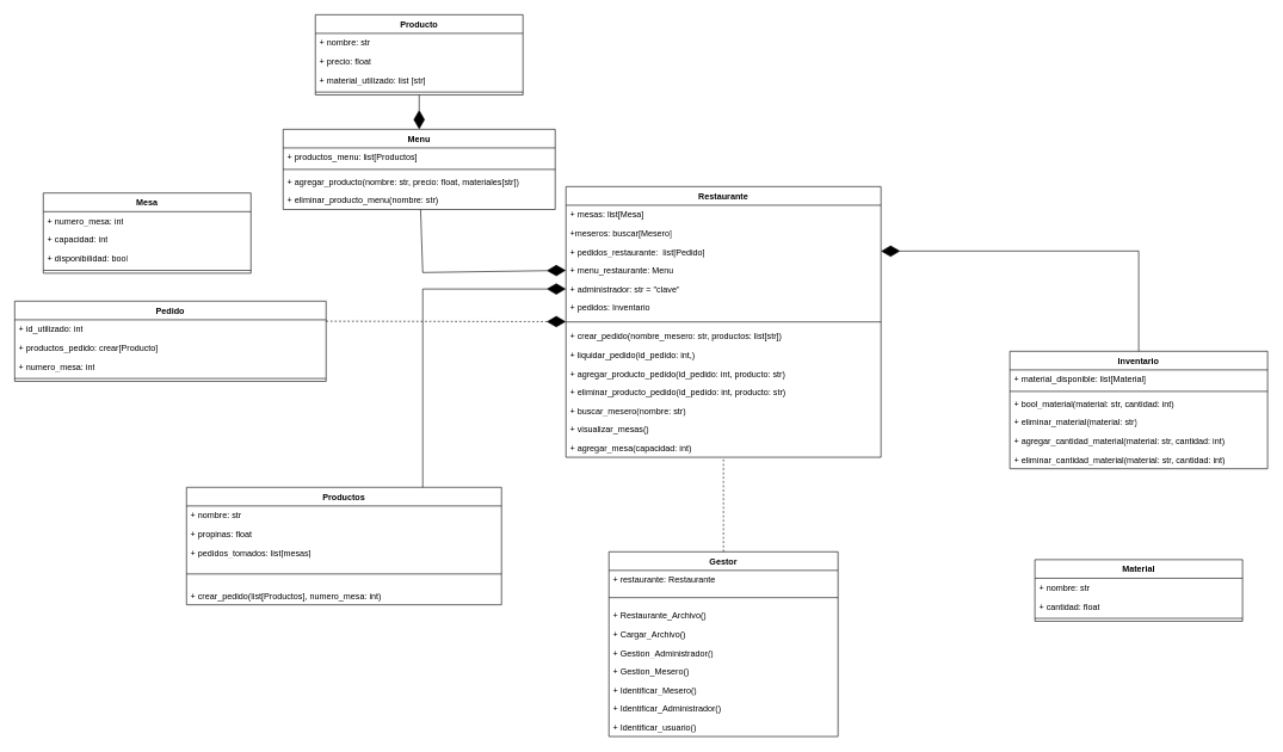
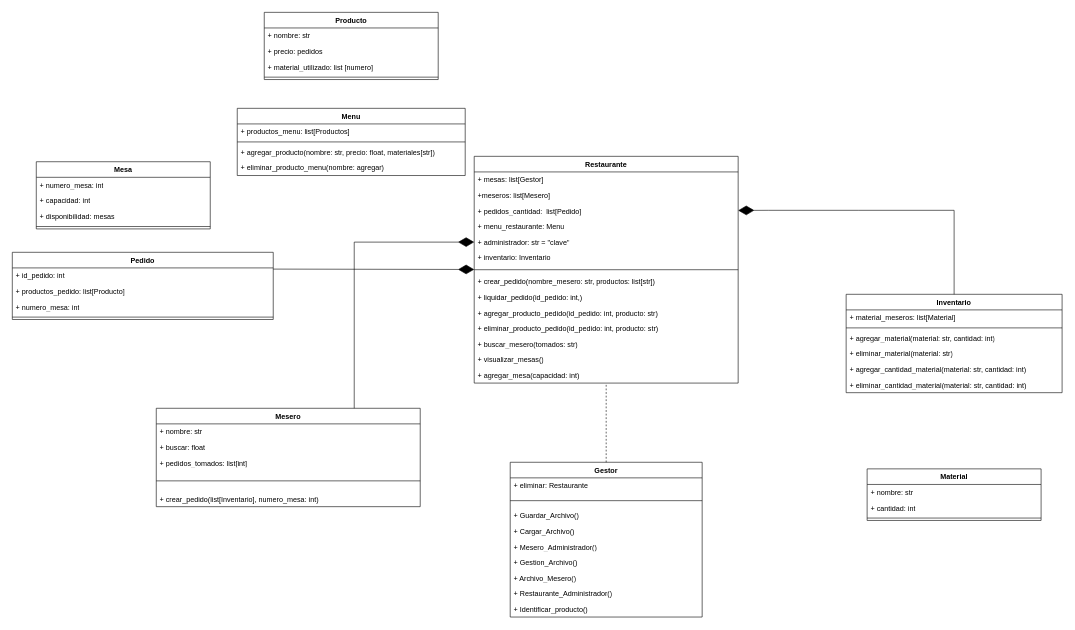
- <mxCell id="45" value="+ precio: float" style="text;strokeColor=none;fillColor=none;align=left;verticalAlign=top;spacingLeft=4;spacingRight=4;overflow=hidden;rotatable=0;points=[[0,0.5],[1,0.5]];portConstraint=eastwest;whiteSpace=wrap;html=1;" parent="43" vertex="1"><mxGeometry y="52" width="290" height="26" as="geometry" /></mxCell>
+ <mxCell id="45" value="+ precio: pedidos" style="text;strokeColor=none;fillColor=none;align=left;verticalAlign=top;spacingLeft=4;spacingRight=4;overflow=hidden;rotatable=0;points=[[0,0.5],[1,0.5]];portConstraint=eastwest;whiteSpace=wrap;html=1;" parent="43" vertex="1"><mxGeometry y="52" width="290" height="26" as="geometry" /></mxCell>
- <mxCell id="46" value="+ material_utilizado: list [str]" style="text;strokeColor=none;fillColor=none;align=left;verticalAlign=top;spacingLeft=4;spacingRight=4;overflow=hidden;rotatable=0;points=[[0,0.5],[1,0.5]];portConstraint=eastwest;whiteSpace=wrap;html=1;" parent="43" vertex="1"><mxGeometry y="78" width="290" height="26" as="geometry" /></mxCell>
+ <mxCell id="46" value="+ material_utilizado: list [numero]" style="text;strokeColor=none;fillColor=none;align=left;verticalAlign=top;spacingLeft=4;spacingRight=4;overflow=hidden;rotatable=0;points=[[0,0.5],[1,0.5]];portConstraint=eastwest;whiteSpace=wrap;html=1;" parent="43" vertex="1"><mxGeometry y="78" width="290" height="26" as="geometry" /></mxCell>
- <mxCell id="53" value="" style="endArrow=diamondThin;endFill=1;endSize=24;html=1;rounded=0;entryX=0.5;entryY=0;entryDx=0;entryDy=0;" parent="1" source="43" target="33" edge="1"><mxGeometry width="160" relative="1" as="geometry"><mxPoint x="560" y="370" as="sourcePoint" /><mxPoint x="720" y="370" as="targetPoint" /></mxGeometry></mxCell>
- <mxCell id="37" value="+&amp;nbsp;&lt;span style=&quot;text-align: center;&quot;&gt;eliminar_producto_menu(nombre: str)&lt;/span&gt;" style="text;strokeColor=none;fillColor=none;align=left;verticalAlign=top;spacingLeft=4;spacingRight=4;overflow=hidden;rotatable=0;points=[[0,0.5],[1,0.5]];portConstraint=eastwest;whiteSpace=wrap;html=1;" parent="33" vertex="1"><mxGeometry y="86" width="380" height="26" as="geometry" /></mxCell>
+ <mxCell id="37" value="+&amp;nbsp;&lt;span style=&quot;text-align: center;&quot;&gt;eliminar_producto_menu(nombre: agregar)&lt;/span&gt;" style="text;strokeColor=none;fillColor=none;align=left;verticalAlign=top;spacingLeft=4;spacingRight=4;overflow=hidden;rotatable=0;points=[[0,0.5],[1,0.5]];portConstraint=eastwest;whiteSpace=wrap;html=1;" parent="33" vertex="1"><mxGeometry y="86" width="380" height="26" as="geometry" /></mxCell>
- <mxCell id="19" value="+ mesas: list[Mesa]" style="text;strokeColor=none;fillColor=none;align=left;verticalAlign=top;spacingLeft=4;spacingRight=4;overflow=hidden;rotatable=0;points=[[0,0.5],[1,0.5]];portConstraint=eastwest;whiteSpace=wrap;html=1;" parent="18" vertex="1"><mxGeometry y="26" width="440" height="26" as="geometry" /></mxCell>
+ <mxCell id="19" value="+ mesas: list[Gestor]" style="text;strokeColor=none;fillColor=none;align=left;verticalAlign=top;spacingLeft=4;spacingRight=4;overflow=hidden;rotatable=0;points=[[0,0.5],[1,0.5]];portConstraint=eastwest;whiteSpace=wrap;html=1;" parent="18" vertex="1"><mxGeometry y="26" width="440" height="26" as="geometry" /></mxCell>
- <mxCell id="20" value="+meseros: buscar[Mesero]" style="text;strokeColor=none;fillColor=none;align=left;verticalAlign=top;spacingLeft=4;spacingRight=4;overflow=hidden;rotatable=0;points=[[0,0.5],[1,0.5]];portConstraint=eastwest;whiteSpace=wrap;html=1;" parent="18" vertex="1"><mxGeometry y="52" width="440" height="26" as="geometry" /></mxCell>
+ <mxCell id="20" value="+meseros: list[Mesero]" style="text;strokeColor=none;fillColor=none;align=left;verticalAlign=top;spacingLeft=4;spacingRight=4;overflow=hidden;rotatable=0;points=[[0,0.5],[1,0.5]];portConstraint=eastwest;whiteSpace=wrap;html=1;" parent="18" vertex="1"><mxGeometry y="52" width="440" height="26" as="geometry" /></mxCell>
- <mxCell id="21" value="+ pedidos_restaurante:&amp;nbsp; list[Pedido]" style="text;strokeColor=none;fillColor=none;align=left;verticalAlign=top;spacingLeft=4;spacingRight=4;overflow=hidden;rotatable=0;points=[[0,0.5],[1,0.5]];portConstraint=eastwest;whiteSpace=wrap;html=1;" parent="18" vertex="1"><mxGeometry y="78" width="440" height="26" as="geometry" /></mxCell>
+ <mxCell id="21" value="+ pedidos_cantidad:&amp;nbsp; list[Pedido]" style="text;strokeColor=none;fillColor=none;align=left;verticalAlign=top;spacingLeft=4;spacingRight=4;overflow=hidden;rotatable=0;points=[[0,0.5],[1,0.5]];portConstraint=eastwest;whiteSpace=wrap;html=1;" parent="18" vertex="1"><mxGeometry y="78" width="440" height="26" as="geometry" /></mxCell>
- <mxCell id="41" value="+ disponibilidad: bool" style="text;strokeColor=none;fillColor=none;align=left;verticalAlign=top;spacingLeft=4;spacingRight=4;overflow=hidden;rotatable=0;points=[[0,0.5],[1,0.5]];portConstraint=eastwest;whiteSpace=wrap;html=1;" vertex="1" parent="38"><mxGeometry y="78" width="290" height="26" as="geometry" /></mxCell>
+ <mxCell id="41" value="+ disponibilidad: mesas" style="text;strokeColor=none;fillColor=none;align=left;verticalAlign=top;spacingLeft=4;spacingRight=4;overflow=hidden;rotatable=0;points=[[0,0.5],[1,0.5]];portConstraint=eastwest;whiteSpace=wrap;html=1;" vertex="1" parent="38"><mxGeometry y="78" width="290" height="26" as="geometry" /></mxCell>
- <mxCell id="54" value="" style="endArrow=diamondThin;endFill=1;endSize=24;html=1;rounded=0;entryX=0;entryY=0.5;entryDx=0;entryDy=0;" parent="1" target="22" edge="1" source="33"><mxGeometry width="160" relative="1" as="geometry"><mxPoint x="640" y="340" as="sourcePoint" /><mxPoint x="950" y="250" as="targetPoint" /><Array as="points"><mxPoint x="590" y="380" /></Array></mxGeometry></mxCell>
- <mxCell id="24" value="+ pedidos: Inventario&lt;div&gt;&lt;br&gt;&lt;/div&gt;" style="text;strokeColor=none;fillColor=none;align=left;verticalAlign=top;spacingLeft=4;spacingRight=4;overflow=hidden;rotatable=0;points=[[0,0.5],[1,0.5]];portConstraint=eastwest;whiteSpace=wrap;html=1;" parent="18" vertex="1"><mxGeometry y="156" width="440" height="26" as="geometry" /></mxCell>
+ <mxCell id="24" value="+ inventario: Inventario&lt;div&gt;&lt;br&gt;&lt;/div&gt;" style="text;strokeColor=none;fillColor=none;align=left;verticalAlign=top;spacingLeft=4;spacingRight=4;overflow=hidden;rotatable=0;points=[[0,0.5],[1,0.5]];portConstraint=eastwest;whiteSpace=wrap;html=1;" parent="18" vertex="1"><mxGeometry y="156" width="440" height="26" as="geometry" /></mxCell>
- <mxCell id="68" value="" style="endArrow=diamondThin;endFill=1;endSize=24;html=1;rounded=0;exitX=1;exitY=0.25;exitDx=0;exitDy=0;dashed=1;" parent="1" source="48" edge="1" target="18"><mxGeometry width="160" relative="1" as="geometry"><mxPoint x="430.005" y="450" as="sourcePoint" /><mxPoint x="768.05" y="451.672" as="targetPoint" /><Array as="points" /></mxGeometry></mxCell>
+ <mxCell id="68" value="" style="endArrow=diamondThin;endFill=1;endSize=24;html=1;rounded=0;exitX=1;exitY=0.25;exitDx=0;exitDy=0;" parent="1" source="48" edge="1" target="18"><mxGeometry width="160" relative="1" as="geometry"><mxPoint x="430.005" y="450" as="sourcePoint" /><mxPoint x="768.05" y="451.672" as="targetPoint" /><Array as="points" /></mxGeometry></mxCell>
- <mxCell id="49" value="+ id_utilizado: int" style="text;strokeColor=none;fillColor=none;align=left;verticalAlign=top;spacingLeft=4;spacingRight=4;overflow=hidden;rotatable=0;points=[[0,0.5],[1,0.5]];portConstraint=eastwest;whiteSpace=wrap;html=1;" parent="48" vertex="1"><mxGeometry y="26" width="435" height="26" as="geometry" /></mxCell>
+ <mxCell id="49" value="+ id_pedido: int" style="text;strokeColor=none;fillColor=none;align=left;verticalAlign=top;spacingLeft=4;spacingRight=4;overflow=hidden;rotatable=0;points=[[0,0.5],[1,0.5]];portConstraint=eastwest;whiteSpace=wrap;html=1;" parent="48" vertex="1"><mxGeometry y="26" width="435" height="26" as="geometry" /></mxCell>
- <mxCell id="50" value="+ productos_pedido: crear[Producto]" style="text;strokeColor=none;fillColor=none;align=left;verticalAlign=top;spacingLeft=4;spacingRight=4;overflow=hidden;rotatable=0;points=[[0,0.5],[1,0.5]];portConstraint=eastwest;whiteSpace=wrap;html=1;" parent="48" vertex="1"><mxGeometry y="52" width="435" height="26" as="geometry" /></mxCell>
+ <mxCell id="50" value="+ productos_pedido: list[Producto]" style="text;strokeColor=none;fillColor=none;align=left;verticalAlign=top;spacingLeft=4;spacingRight=4;overflow=hidden;rotatable=0;points=[[0,0.5],[1,0.5]];portConstraint=eastwest;whiteSpace=wrap;html=1;" parent="48" vertex="1"><mxGeometry y="52" width="435" height="26" as="geometry" /></mxCell>
- <mxCell id="57" value="+ material_disponible: list[Material]" style="text;strokeColor=none;fillColor=none;align=left;verticalAlign=top;spacingLeft=4;spacingRight=4;overflow=hidden;rotatable=0;points=[[0,0.5],[1,0.5]];portConstraint=eastwest;whiteSpace=wrap;html=1;" parent="56" vertex="1"><mxGeometry y="26" width="360" height="26" as="geometry" /></mxCell>
+ <mxCell id="57" value="+ material_meseros: list[Material]" style="text;strokeColor=none;fillColor=none;align=left;verticalAlign=top;spacingLeft=4;spacingRight=4;overflow=hidden;rotatable=0;points=[[0,0.5],[1,0.5]];portConstraint=eastwest;whiteSpace=wrap;html=1;" parent="56" vertex="1"><mxGeometry y="26" width="360" height="26" as="geometry" /></mxCell>
- <mxCell id="59" value="+ bool_material&lt;span style=&quot;text-align: center;&quot;&gt;(material: str, cantidad: int&lt;/span&gt;&lt;span style=&quot;text-align: center;&quot;&gt;)&lt;/span&gt;" style="text;strokeColor=none;fillColor=none;align=left;verticalAlign=top;spacingLeft=4;spacingRight=4;overflow=hidden;rotatable=0;points=[[0,0.5],[1,0.5]];portConstraint=eastwest;whiteSpace=wrap;html=1;" parent="56" vertex="1"><mxGeometry y="60" width="360" height="26" as="geometry" /></mxCell>
+ <mxCell id="59" value="+ agregar_material&lt;span style=&quot;text-align: center;&quot;&gt;(material: str, cantidad: int&lt;/span&gt;&lt;span style=&quot;text-align: center;&quot;&gt;)&lt;/span&gt;" style="text;strokeColor=none;fillColor=none;align=left;verticalAlign=top;spacingLeft=4;spacingRight=4;overflow=hidden;rotatable=0;points=[[0,0.5],[1,0.5]];portConstraint=eastwest;whiteSpace=wrap;html=1;" parent="56" vertex="1"><mxGeometry y="60" width="360" height="26" as="geometry" /></mxCell>
- <mxCell id="30" value="+&amp;nbsp;&lt;span style=&quot;text-align: center;&quot;&gt;buscar_mesero(nombre: str&lt;/span&gt;&lt;span style=&quot;text-align: center;&quot;&gt;)&lt;/span&gt;" style="text;strokeColor=none;fillColor=none;align=left;verticalAlign=top;spacingLeft=4;spacingRight=4;overflow=hidden;rotatable=0;points=[[0,0.5],[1,0.5]];portConstraint=eastwest;whiteSpace=wrap;html=1;" parent="18" vertex="1"><mxGeometry y="300" width="440" height="26" as="geometry" /></mxCell>
+ <mxCell id="30" value="+&amp;nbsp;&lt;span style=&quot;text-align: center;&quot;&gt;buscar_mesero(tomados: str&lt;/span&gt;&lt;span style=&quot;text-align: center;&quot;&gt;)&lt;/span&gt;" style="text;strokeColor=none;fillColor=none;align=left;verticalAlign=top;spacingLeft=4;spacingRight=4;overflow=hidden;rotatable=0;points=[[0,0.5],[1,0.5]];portConstraint=eastwest;whiteSpace=wrap;html=1;" parent="18" vertex="1"><mxGeometry y="300" width="440" height="26" as="geometry" /></mxCell>
- <mxCell id="12" value="Productos" style="swimlane;fontStyle=1;align=center;verticalAlign=top;childLayout=stackLayout;horizontal=1;startSize=26;horizontalStack=0;resizeParent=1;resizeParentMax=0;resizeLast=0;collapsible=1;marginBottom=0;whiteSpace=wrap;html=1;" parent="1" vertex="1"><mxGeometry x="260" y="680" width="440" height="164" as="geometry" /></mxCell>
+ <mxCell id="12" value="Mesero" style="swimlane;fontStyle=1;align=center;verticalAlign=top;childLayout=stackLayout;horizontal=1;startSize=26;horizontalStack=0;resizeParent=1;resizeParentMax=0;resizeLast=0;collapsible=1;marginBottom=0;whiteSpace=wrap;html=1;" parent="1" vertex="1"><mxGeometry x="260" y="680" width="440" height="164" as="geometry" /></mxCell>
- <mxCell id="14" value="+ propinas: float" style="text;strokeColor=none;fillColor=none;align=left;verticalAlign=top;spacingLeft=4;spacingRight=4;overflow=hidden;rotatable=0;points=[[0,0.5],[1,0.5]];portConstraint=eastwest;whiteSpace=wrap;html=1;" parent="12" vertex="1"><mxGeometry y="52" width="440" height="26" as="geometry" /></mxCell>
+ <mxCell id="14" value="+ buscar: float" style="text;strokeColor=none;fillColor=none;align=left;verticalAlign=top;spacingLeft=4;spacingRight=4;overflow=hidden;rotatable=0;points=[[0,0.5],[1,0.5]];portConstraint=eastwest;whiteSpace=wrap;html=1;" parent="12" vertex="1"><mxGeometry y="52" width="440" height="26" as="geometry" /></mxCell>
- <mxCell id="15" value="+ pedidos_tomados: list[mesas]" style="text;strokeColor=none;fillColor=none;align=left;verticalAlign=top;spacingLeft=4;spacingRight=4;overflow=hidden;rotatable=0;points=[[0,0.5],[1,0.5]];portConstraint=eastwest;whiteSpace=wrap;html=1;" parent="12" vertex="1"><mxGeometry y="78" width="440" height="26" as="geometry" /></mxCell>
+ <mxCell id="15" value="+ pedidos_tomados: list[int]" style="text;strokeColor=none;fillColor=none;align=left;verticalAlign=top;spacingLeft=4;spacingRight=4;overflow=hidden;rotatable=0;points=[[0,0.5],[1,0.5]];portConstraint=eastwest;whiteSpace=wrap;html=1;" parent="12" vertex="1"><mxGeometry y="78" width="440" height="26" as="geometry" /></mxCell>
- <mxCell id="3" value="+ restaurante: Restaurante" style="text;strokeColor=none;fillColor=none;align=left;verticalAlign=top;spacingLeft=4;spacingRight=4;overflow=hidden;rotatable=0;points=[[0,0.5],[1,0.5]];portConstraint=eastwest;whiteSpace=wrap;html=1;" parent="2" vertex="1"><mxGeometry y="26" width="320" height="26" as="geometry" /></mxCell>
+ <mxCell id="3" value="+ eliminar: Restaurante" style="text;strokeColor=none;fillColor=none;align=left;verticalAlign=top;spacingLeft=4;spacingRight=4;overflow=hidden;rotatable=0;points=[[0,0.5],[1,0.5]];portConstraint=eastwest;whiteSpace=wrap;html=1;" parent="2" vertex="1"><mxGeometry y="26" width="320" height="26" as="geometry" /></mxCell>
- <mxCell id="17" value="+&amp;nbsp;&lt;span style=&quot;text-align: center;&quot;&gt;crear_pedido(list[Productos], numero_mesa: int)&amp;nbsp;&lt;/span&gt;&lt;div&gt;&lt;br&gt;&lt;/div&gt;" style="text;strokeColor=none;fillColor=none;align=left;verticalAlign=top;spacingLeft=4;spacingRight=4;overflow=hidden;rotatable=0;points=[[0,0.5],[1,0.5]];portConstraint=eastwest;whiteSpace=wrap;html=1;" parent="12" vertex="1"><mxGeometry y="138" width="440" height="26" as="geometry" /></mxCell>
+ <mxCell id="17" value="+&amp;nbsp;&lt;span style=&quot;text-align: center;&quot;&gt;crear_pedido(list[Inventario], numero_mesa: int)&amp;nbsp;&lt;/span&gt;&lt;div&gt;&lt;br&gt;&lt;/div&gt;" style="text;strokeColor=none;fillColor=none;align=left;verticalAlign=top;spacingLeft=4;spacingRight=4;overflow=hidden;rotatable=0;points=[[0,0.5],[1,0.5]];portConstraint=eastwest;whiteSpace=wrap;html=1;" parent="12" vertex="1"><mxGeometry y="138" width="440" height="26" as="geometry" /></mxCell>
- <mxCell id="66" value="+ cantidad: float" style="text;strokeColor=none;fillColor=none;align=left;verticalAlign=top;spacingLeft=4;spacingRight=4;overflow=hidden;rotatable=0;points=[[0,0.5],[1,0.5]];portConstraint=eastwest;whiteSpace=wrap;html=1;" parent="64" vertex="1"><mxGeometry y="52" width="290" height="26" as="geometry" /></mxCell>
+ <mxCell id="66" value="+ cantidad: int" style="text;strokeColor=none;fillColor=none;align=left;verticalAlign=top;spacingLeft=4;spacingRight=4;overflow=hidden;rotatable=0;points=[[0,0.5],[1,0.5]];portConstraint=eastwest;whiteSpace=wrap;html=1;" parent="64" vertex="1"><mxGeometry y="52" width="290" height="26" as="geometry" /></mxCell>
- <mxCell id="5" value="+ Restaurante_Archivo()" style="text;strokeColor=none;fillColor=none;align=left;verticalAlign=top;spacingLeft=4;spacingRight=4;overflow=hidden;rotatable=0;points=[[0,0.5],[1,0.5]];portConstraint=eastwest;whiteSpace=wrap;html=1;" parent="2" vertex="1"><mxGeometry y="76" width="320" height="26" as="geometry" /></mxCell>
+ <mxCell id="5" value="+ Guardar_Archivo()" style="text;strokeColor=none;fillColor=none;align=left;verticalAlign=top;spacingLeft=4;spacingRight=4;overflow=hidden;rotatable=0;points=[[0,0.5],[1,0.5]];portConstraint=eastwest;whiteSpace=wrap;html=1;" parent="2" vertex="1"><mxGeometry y="76" width="320" height="26" as="geometry" /></mxCell>
- <mxCell id="7" value="+ Gestion_Administrador()" style="text;strokeColor=none;fillColor=none;align=left;verticalAlign=top;spacingLeft=4;spacingRight=4;overflow=hidden;rotatable=0;points=[[0,0.5],[1,0.5]];portConstraint=eastwest;whiteSpace=wrap;html=1;" parent="2" vertex="1"><mxGeometry y="128" width="320" height="26" as="geometry" /></mxCell>
+ <mxCell id="7" value="+ Mesero_Administrador()" style="text;strokeColor=none;fillColor=none;align=left;verticalAlign=top;spacingLeft=4;spacingRight=4;overflow=hidden;rotatable=0;points=[[0,0.5],[1,0.5]];portConstraint=eastwest;whiteSpace=wrap;html=1;" parent="2" vertex="1"><mxGeometry y="128" width="320" height="26" as="geometry" /></mxCell>
- <mxCell id="8" value="+ Gestion_Mesero()" style="text;strokeColor=none;fillColor=none;align=left;verticalAlign=top;spacingLeft=4;spacingRight=4;overflow=hidden;rotatable=0;points=[[0,0.5],[1,0.5]];portConstraint=eastwest;whiteSpace=wrap;html=1;" vertex="1" parent="2"><mxGeometry y="154" width="320" height="26" as="geometry" /></mxCell>
+ <mxCell id="8" value="+ Gestion_Archivo()" style="text;strokeColor=none;fillColor=none;align=left;verticalAlign=top;spacingLeft=4;spacingRight=4;overflow=hidden;rotatable=0;points=[[0,0.5],[1,0.5]];portConstraint=eastwest;whiteSpace=wrap;html=1;" vertex="1" parent="2"><mxGeometry y="154" width="320" height="26" as="geometry" /></mxCell>
- <mxCell id="9" value="+ Identificar_Mesero()" style="text;strokeColor=none;fillColor=none;align=left;verticalAlign=top;spacingLeft=4;spacingRight=4;overflow=hidden;rotatable=0;points=[[0,0.5],[1,0.5]];portConstraint=eastwest;whiteSpace=wrap;html=1;" vertex="1" parent="2"><mxGeometry y="180" width="320" height="26" as="geometry" /></mxCell>
+ <mxCell id="9" value="+ Archivo_Mesero()" style="text;strokeColor=none;fillColor=none;align=left;verticalAlign=top;spacingLeft=4;spacingRight=4;overflow=hidden;rotatable=0;points=[[0,0.5],[1,0.5]];portConstraint=eastwest;whiteSpace=wrap;html=1;" vertex="1" parent="2"><mxGeometry y="180" width="320" height="26" as="geometry" /></mxCell>
- <mxCell id="10" value="+ Identificar_Administrador()" style="text;strokeColor=none;fillColor=none;align=left;verticalAlign=top;spacingLeft=4;spacingRight=4;overflow=hidden;rotatable=0;points=[[0,0.5],[1,0.5]];portConstraint=eastwest;whiteSpace=wrap;html=1;" vertex="1" parent="2"><mxGeometry y="206" width="320" height="26" as="geometry" /></mxCell>
+ <mxCell id="10" value="+ Restaurante_Administrador()" style="text;strokeColor=none;fillColor=none;align=left;verticalAlign=top;spacingLeft=4;spacingRight=4;overflow=hidden;rotatable=0;points=[[0,0.5],[1,0.5]];portConstraint=eastwest;whiteSpace=wrap;html=1;" vertex="1" parent="2"><mxGeometry y="206" width="320" height="26" as="geometry" /></mxCell>
- <mxCell id="11" value="+ Identificar_usuario()" style="text;strokeColor=none;fillColor=none;align=left;verticalAlign=top;spacingLeft=4;spacingRight=4;overflow=hidden;rotatable=0;points=[[0,0.5],[1,0.5]];portConstraint=eastwest;whiteSpace=wrap;html=1;" parent="2" vertex="1"><mxGeometry y="232" width="320" height="26" as="geometry" /></mxCell>
+ <mxCell id="11" value="+ Identificar_producto()" style="text;strokeColor=none;fillColor=none;align=left;verticalAlign=top;spacingLeft=4;spacingRight=4;overflow=hidden;rotatable=0;points=[[0,0.5],[1,0.5]];portConstraint=eastwest;whiteSpace=wrap;html=1;" parent="2" vertex="1"><mxGeometry y="232" width="320" height="26" as="geometry" /></mxCell>
